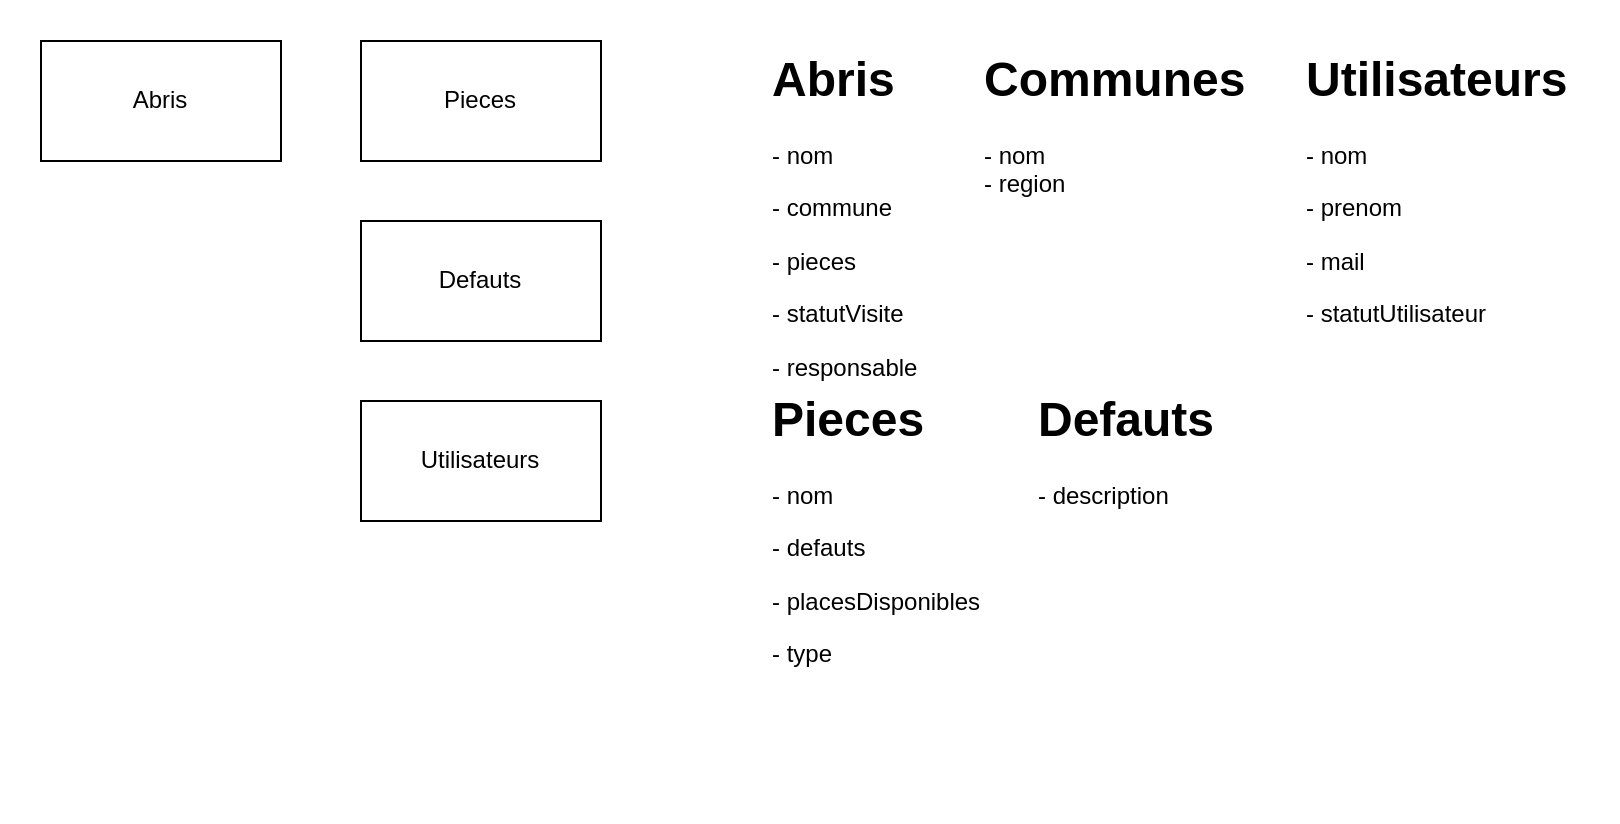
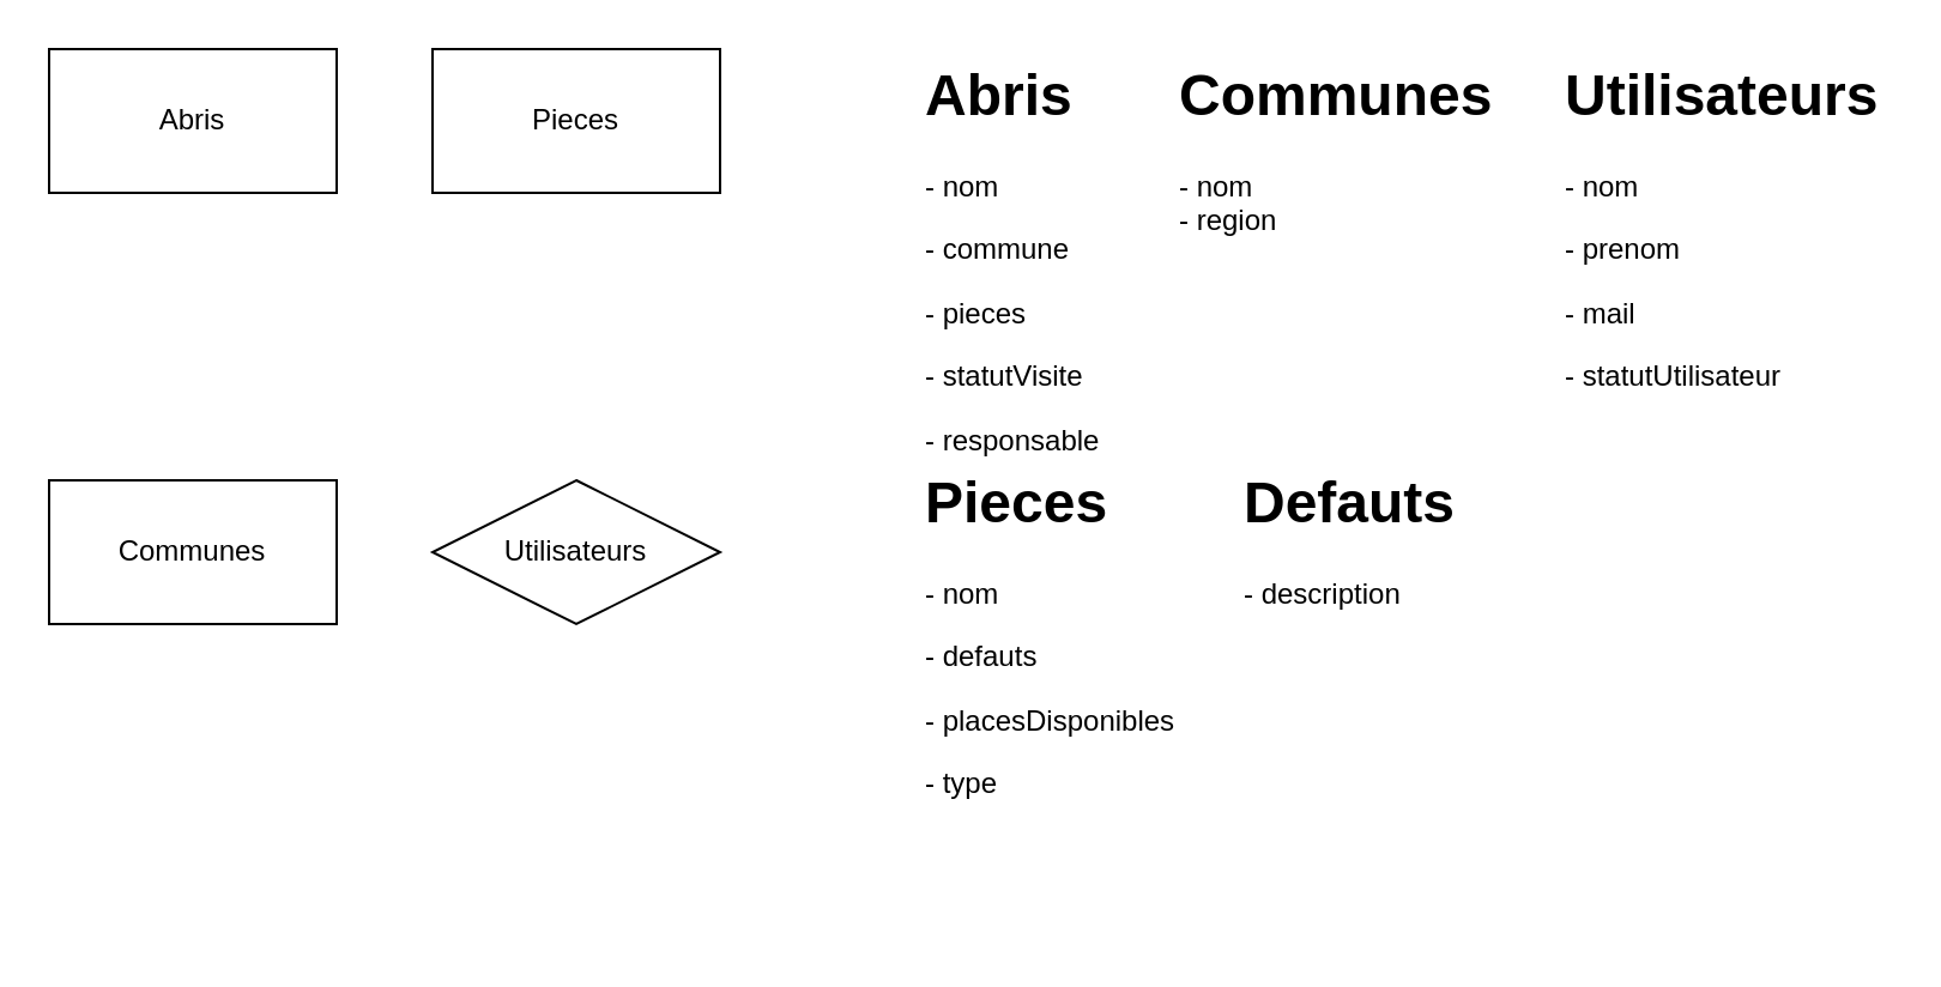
- <mxCell id="10" value="Defauts" style="rounded=0;whiteSpace=wrap;html=1;" parent="1" vertex="1"><mxGeometry x="180" y="110" width="120" height="60" as="geometry" /></mxCell>
+ <mxCell id="4" value="Communes" style="rounded=0;whiteSpace=wrap;html=1;" parent="1" vertex="1"><mxGeometry x="20" y="200" width="120" height="60" as="geometry" /></mxCell>
- <mxCell id="3" value="Utilisateurs" style="rounded=0;whiteSpace=wrap;html=1;" parent="1" vertex="1"><mxGeometry x="180" y="200" width="120" height="60" as="geometry" /></mxCell>
+ <mxCell id="3" value="Utilisateurs" style="rhombus;whiteSpace=wrap;html=1;" parent="1" vertex="1"><mxGeometry x="180" y="200" width="120" height="60" as="geometry" /></mxCell>
